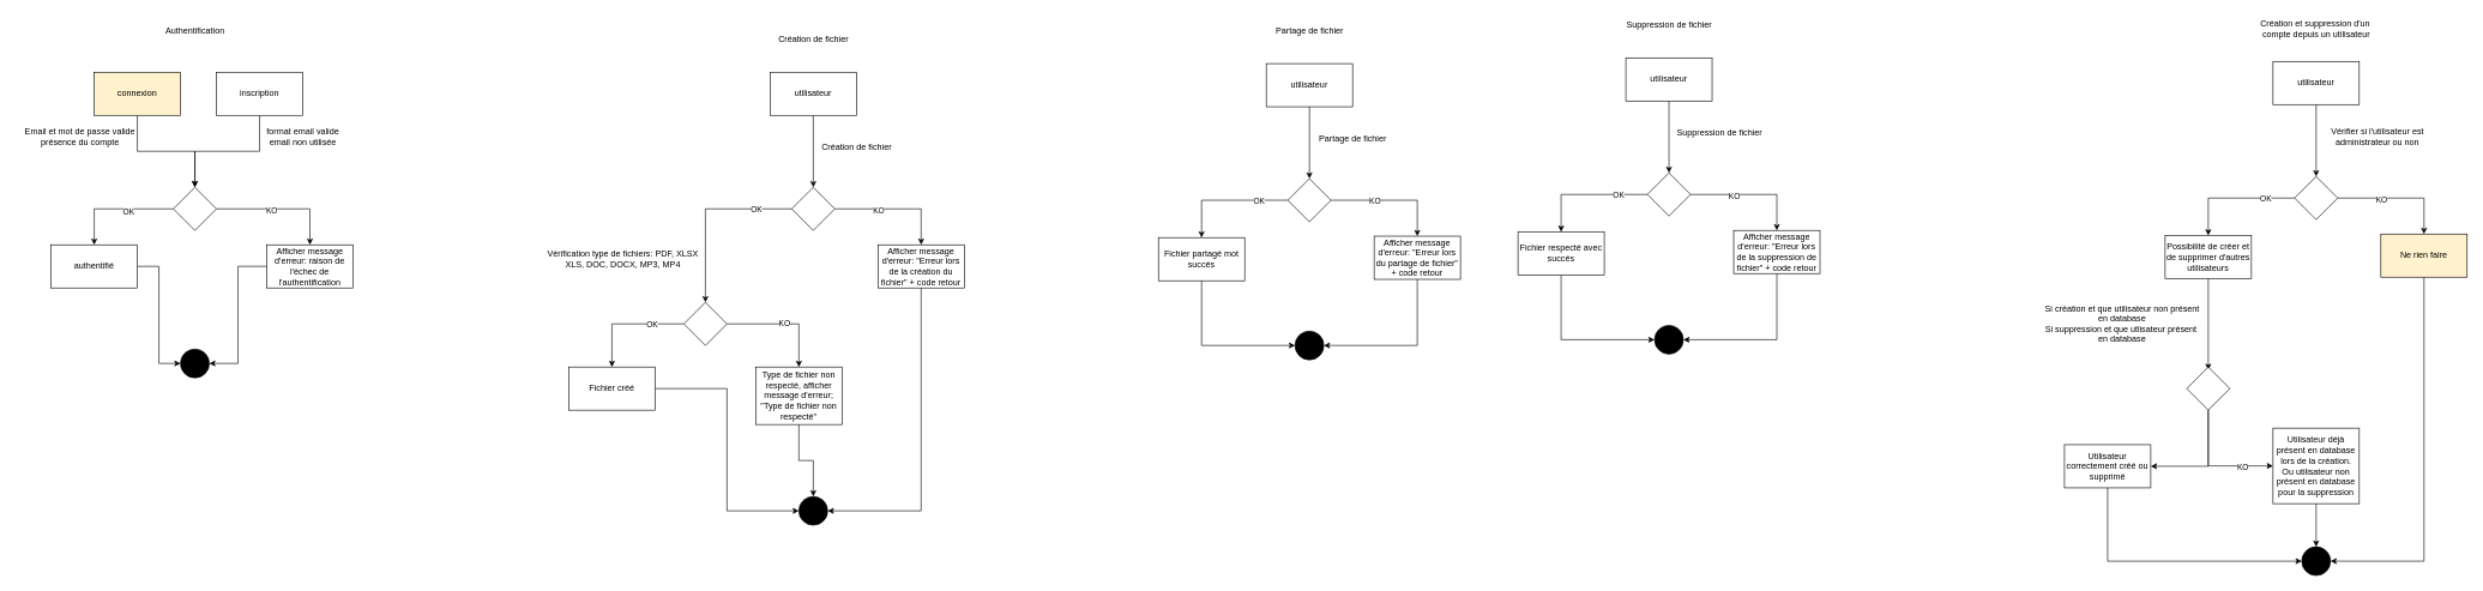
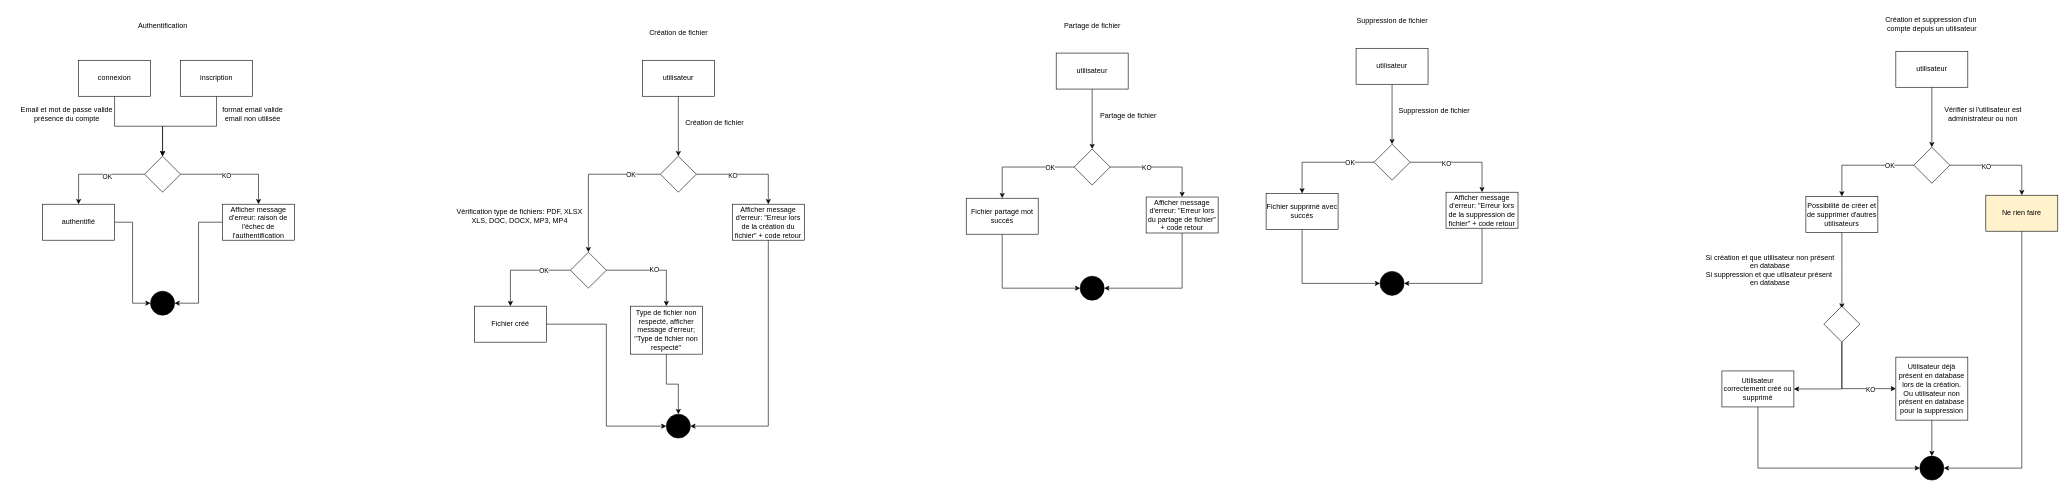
- <mxCell id="3" value="connexion" style="rounded=0;whiteSpace=wrap;html=1;fillColor=#fff2cc;" vertex="1" parent="1"><mxGeometry x="130" y="100" width="120" height="60" as="geometry" /></mxCell>
+ <mxCell id="3" value="connexion" style="rounded=0;whiteSpace=wrap;html=1;" vertex="1" parent="1"><mxGeometry x="130" y="100" width="120" height="60" as="geometry" /></mxCell>
- <mxCell id="67" value="Fichier respecté avec succés" style="rounded=0;whiteSpace=wrap;html=1;" vertex="1" parent="1"><mxGeometry x="2110" y="322" width="120" height="60" as="geometry" /></mxCell>
+ <mxCell id="67" value="Fichier supprimé avec succés" style="rounded=0;whiteSpace=wrap;html=1;" vertex="1" parent="1"><mxGeometry x="2110" y="322" width="120" height="60" as="geometry" /></mxCell>
